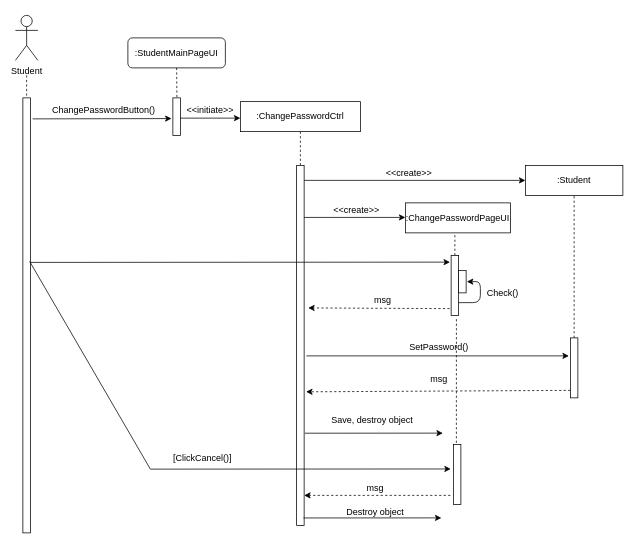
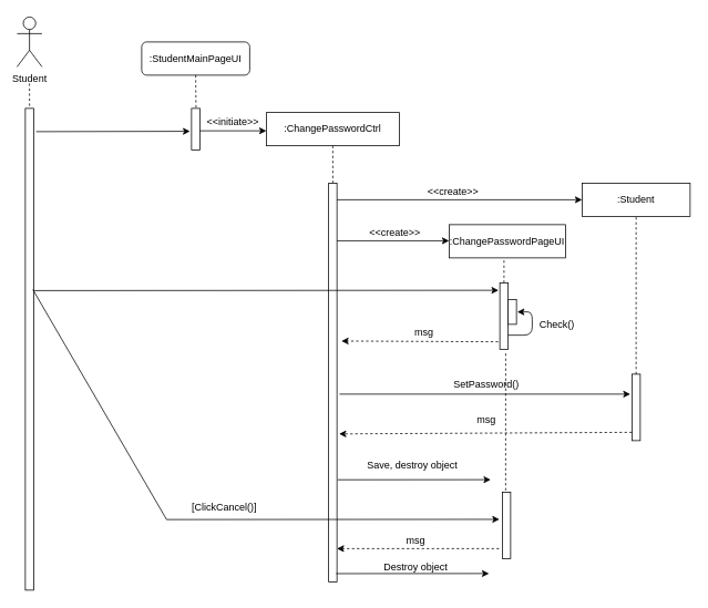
- <mxCell id="9" value="ChangePasswordButton()" style="text;html=1;strokeColor=none;fillColor=none;align=center;verticalAlign=middle;whiteSpace=wrap;rounded=0;" parent="1" vertex="1"><mxGeometry x="63" y="137" width="150" height="20" as="geometry" /></mxCell>
